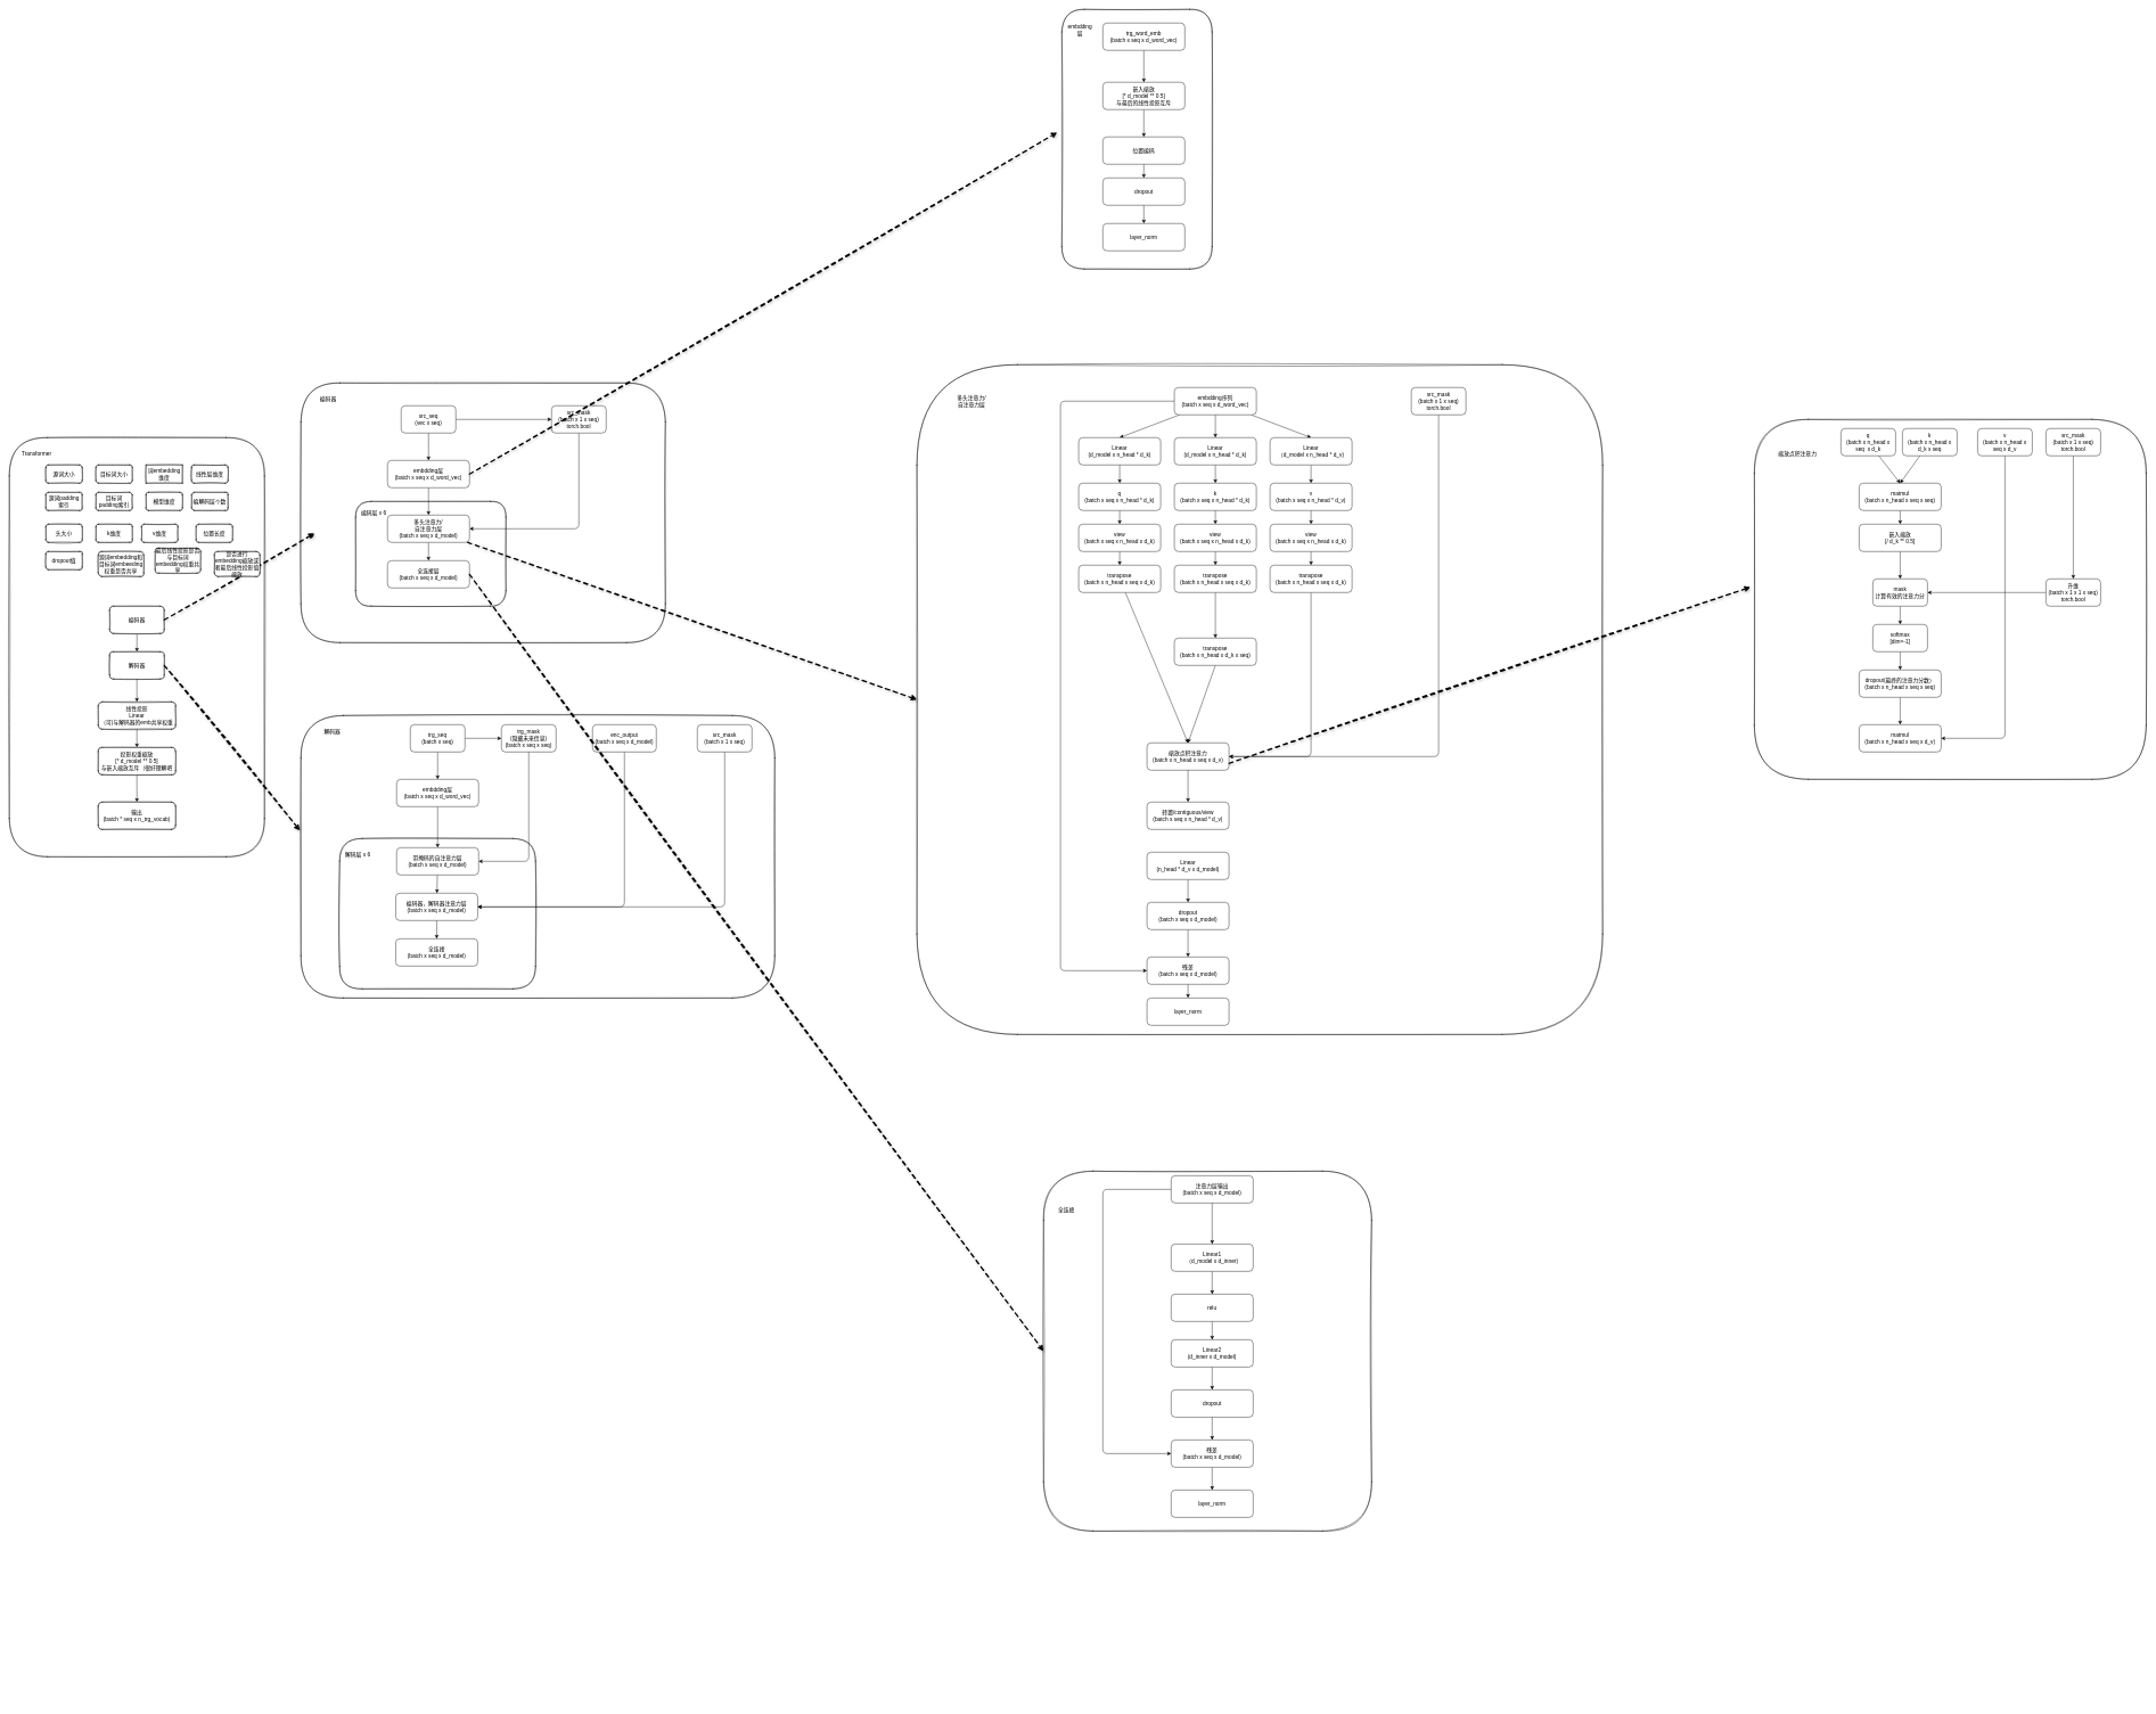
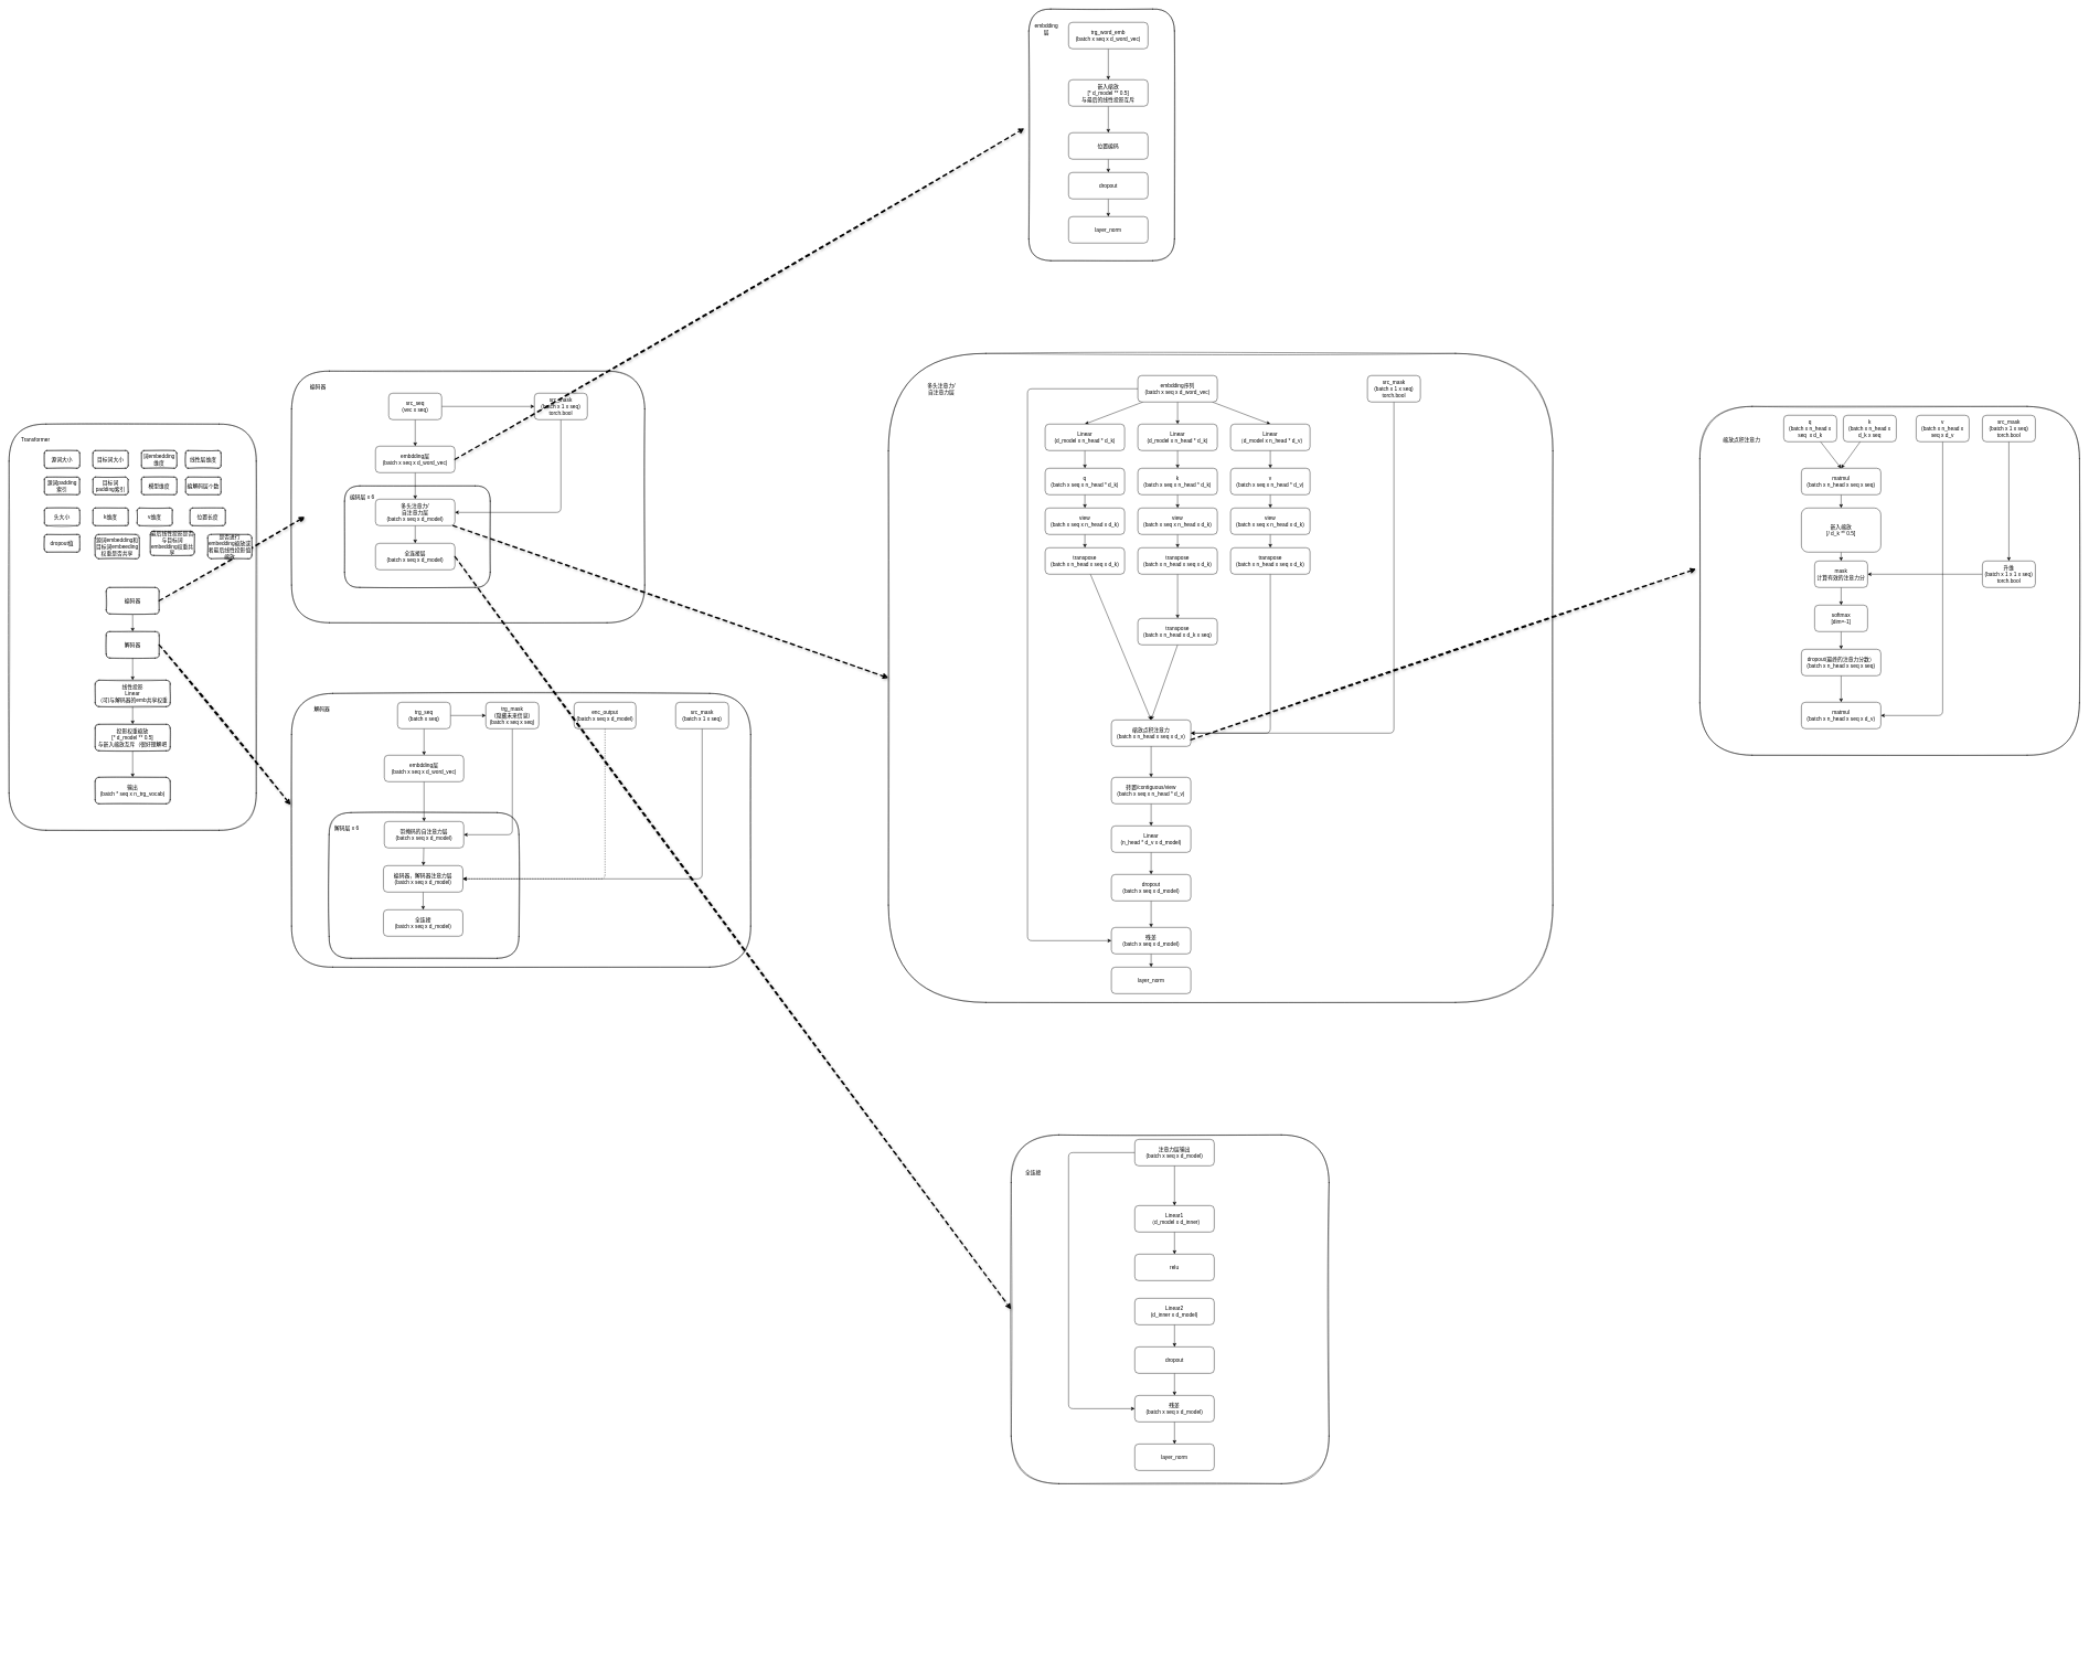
- <mxCell id="155" value="词embedding维度" style="whiteSpace=wrap;html=1;shadow=0;sketch=1;rounded=0;" vertex="1" parent="1"><mxGeometry x="320" y="1020" width="80" height="40" as="geometry" /></mxCell>
+ <mxCell id="155" value="词embedding维度" style="rounded=1;whiteSpace=wrap;html=1;shadow=0;sketch=1;" vertex="1" parent="1"><mxGeometry x="320" y="1020" width="80" height="40" as="geometry" /></mxCell>
- <mxCell id="66" value="嵌入缩放&lt;br&gt;[/ d_k ** 0.5]" style="rounded=1;whiteSpace=wrap;html=1;" vertex="1" parent="1"><mxGeometry x="4080" y="1150" width="180" height="60" as="geometry" /></mxCell>
+ <mxCell id="66" value="嵌入缩放&lt;br&gt;[/ d_k ** 0.5]" style="rounded=1;whiteSpace=wrap;html=1;" vertex="1" parent="1"><mxGeometry x="4080" y="1150" width="180" height="100" as="geometry" /></mxCell>
- <mxCell id="44" style="edgeStyle=none;html=1;entryX=1;entryY=0.5;entryDx=0;entryDy=0;" edge="1" parent="1" source="45" target="43"><mxGeometry relative="1" as="geometry"><mxPoint x="1060" y="2380" as="targetPoint" /><Array as="points"><mxPoint x="1370" y="1990" /></Array></mxGeometry></mxCell>
+ <mxCell id="44" style="edgeStyle=none;html=1;entryX=1;entryY=0.5;entryDx=0;entryDy=0;dashed=1;" edge="1" parent="1" source="45" target="43"><mxGeometry relative="1" as="geometry"><mxPoint x="1060" y="2380" as="targetPoint" /><Array as="points"><mxPoint x="1370" y="1990" /></Array></mxGeometry></mxCell>
+ <mxCell id="120" value="" style="edgeStyle=none;html=1;" edge="1" parent="1" source="121" target="123"><mxGeometry relative="1" as="geometry" /></mxCell>
- <mxCell id="20" value="" style="edgeStyle=none;html=1;" edge="1" parent="1" source="21" target="19"><mxGeometry relative="1" as="geometry" /></mxCell>
